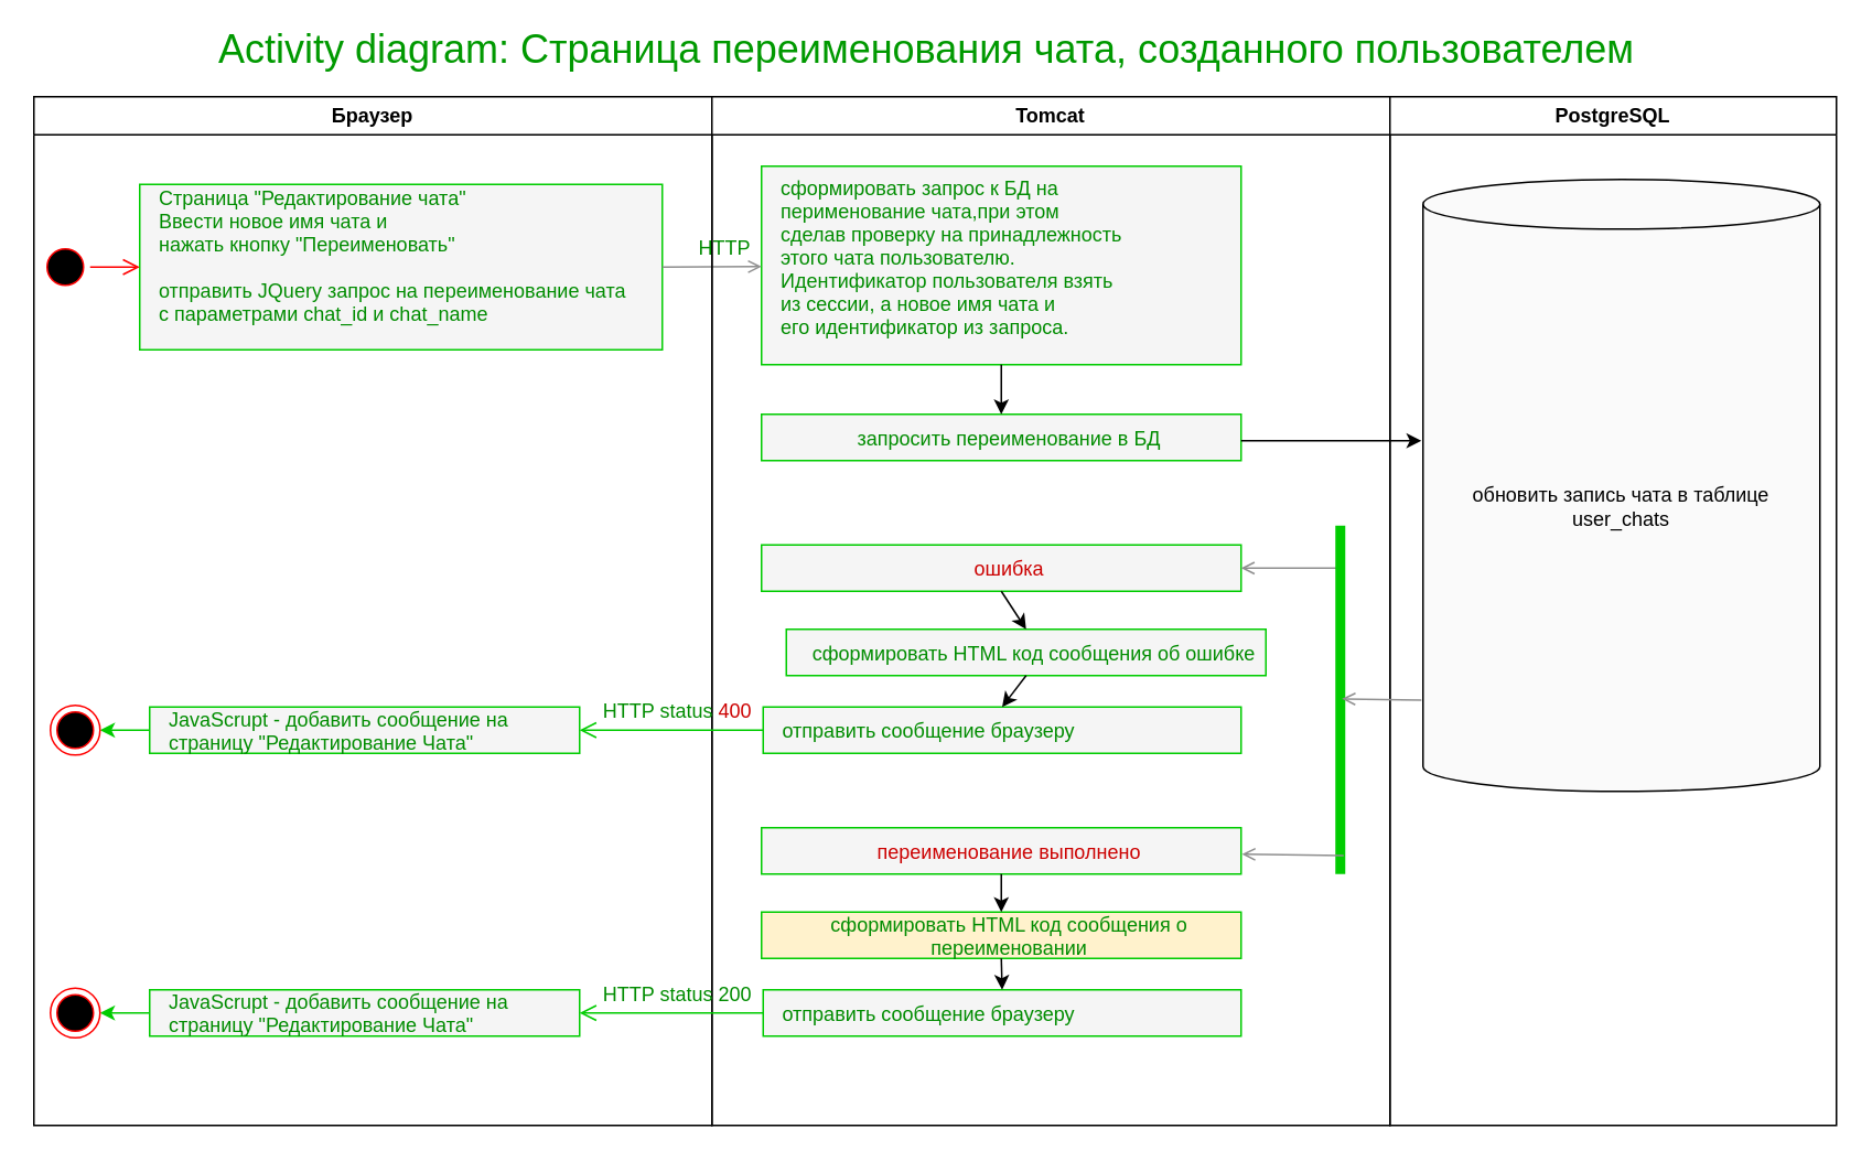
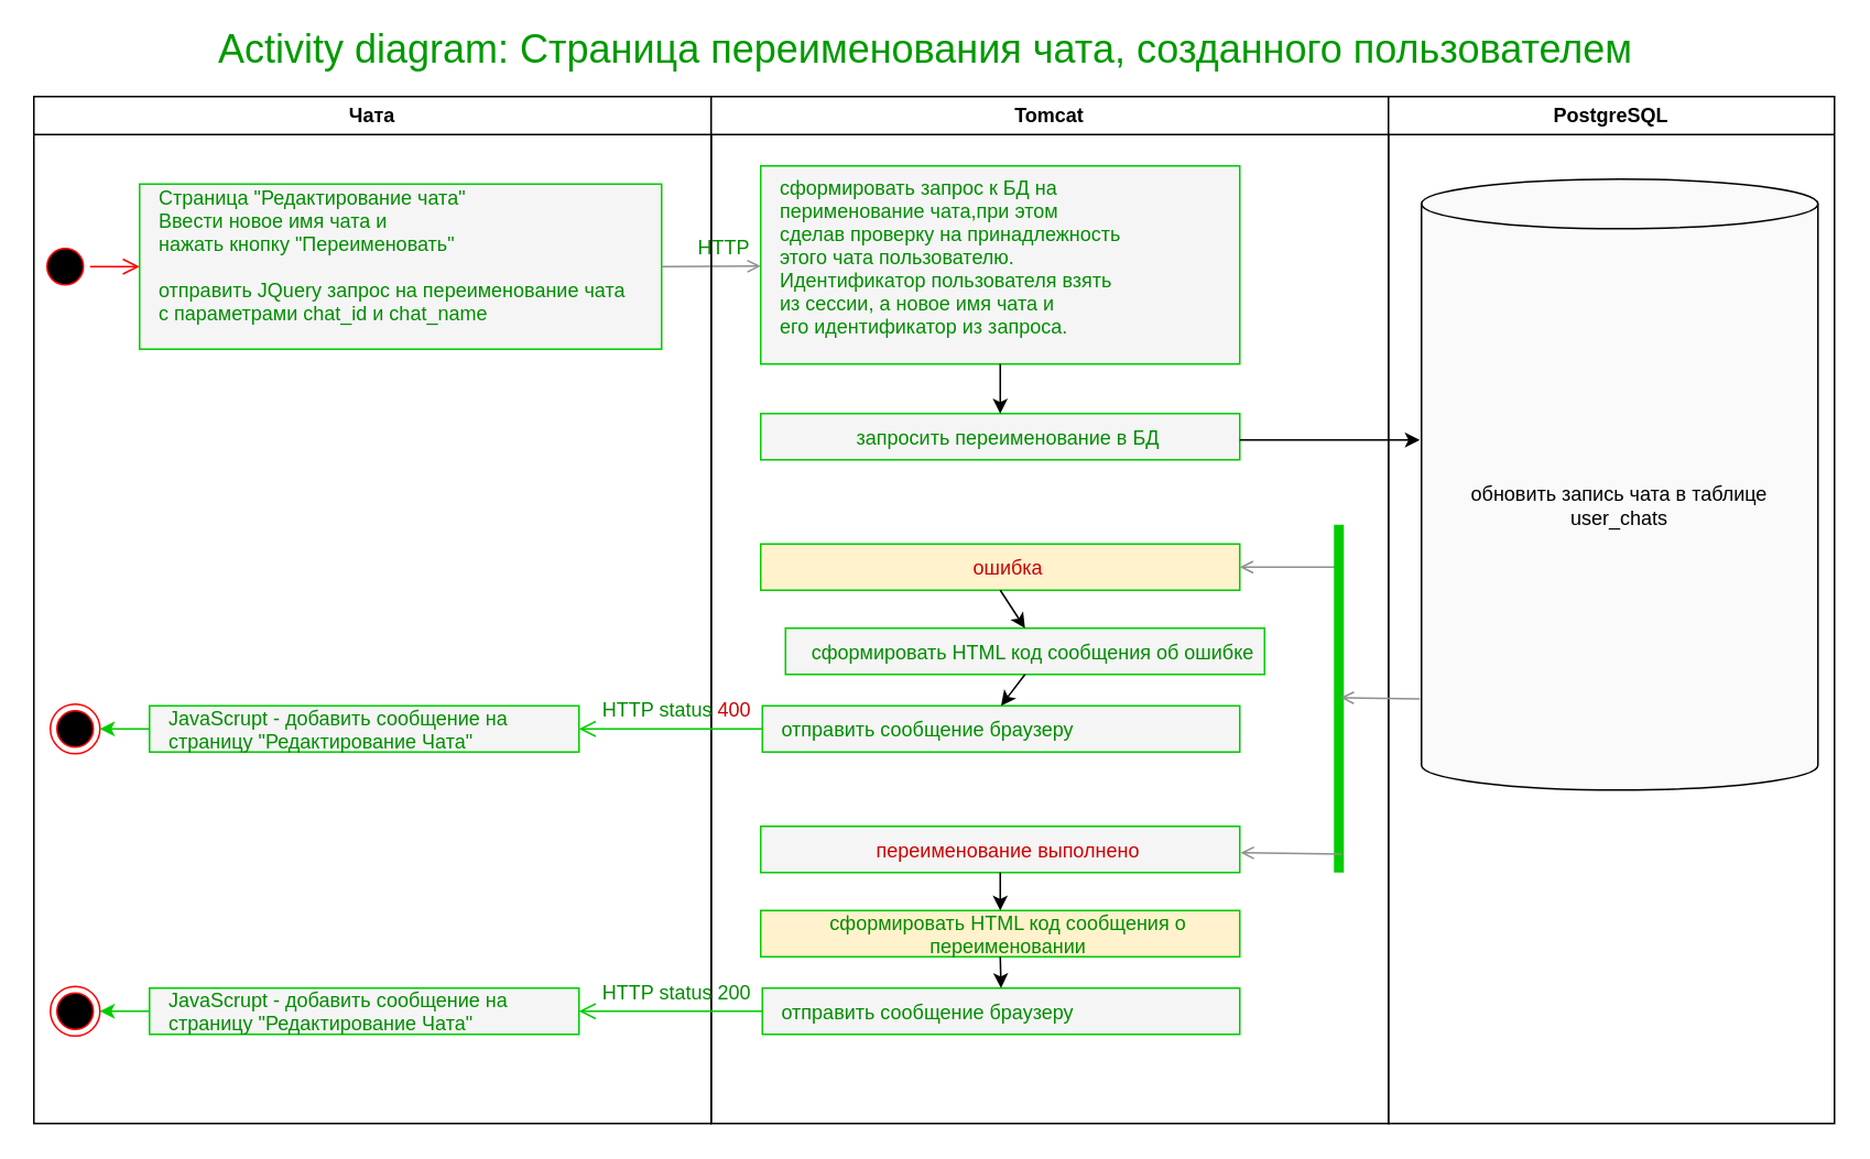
- <mxCell id="7" value="Браузер" style="swimlane;whiteSpace=wrap" parent="1" vertex="1"><mxGeometry x="20" y="58" width="410" height="622" as="geometry" /></mxCell>
+ <mxCell id="7" value="Чата" style="swimlane;whiteSpace=wrap" parent="1" vertex="1"><mxGeometry x="20" y="58" width="410" height="622" as="geometry" /></mxCell>
- <mxCell id="12" value="ошибка" style="align=center;spacingLeft=10;fillColor=#f5f5f5;strokeColor=#00CC00;container=0;fontColor=#CC0000;" parent="9" vertex="1"><mxGeometry x="30" y="271" width="290" height="28" as="geometry" /></mxCell>
+ <mxCell id="12" value="ошибка" style="align=center;spacingLeft=10;fillColor=#fff2cc;strokeColor=#00CC00;container=0;fontColor=#CC0000;" parent="9" vertex="1"><mxGeometry x="30" y="271" width="290" height="28" as="geometry" /></mxCell>
